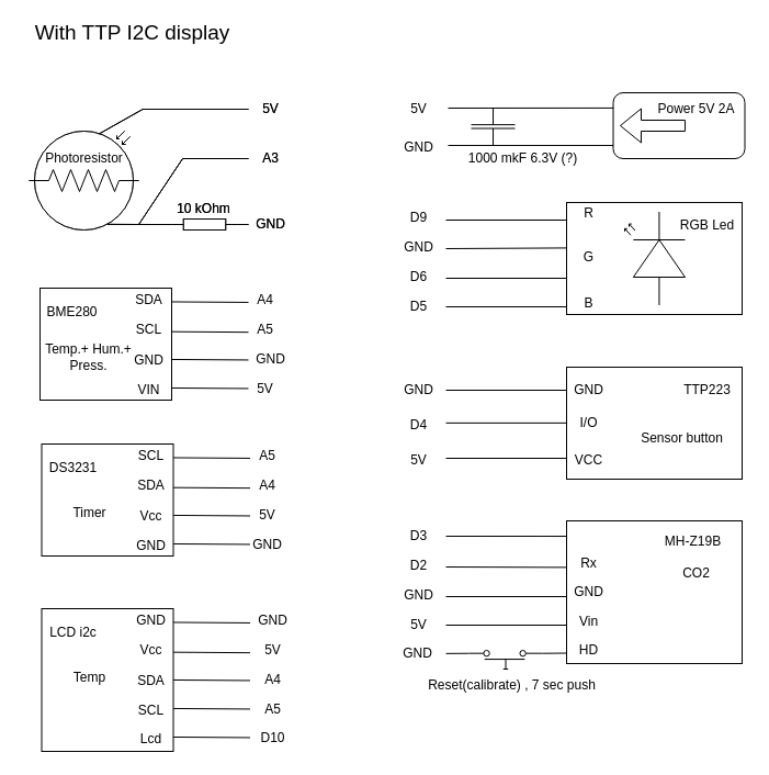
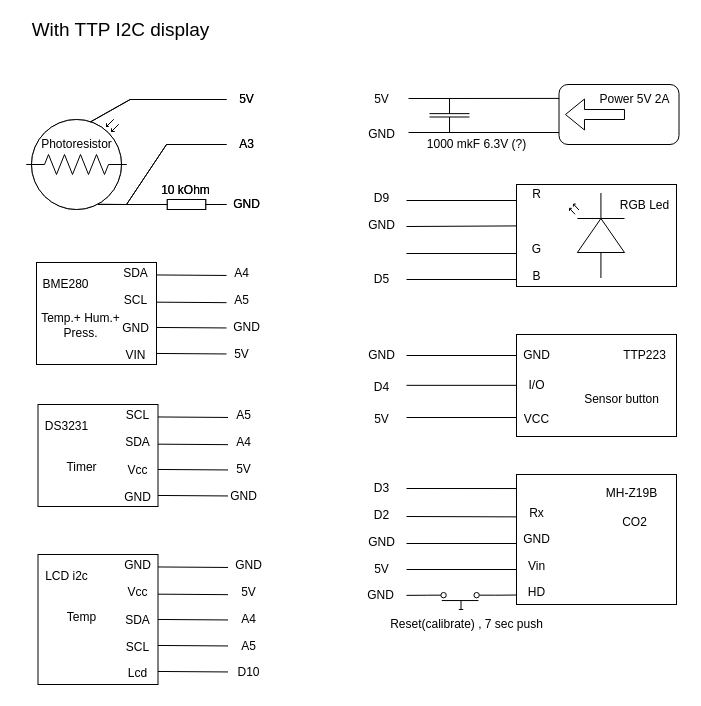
- <mxCell id="65" value="G" style="text;html=1;align=center;verticalAlign=middle;resizable=0;points=[];autosize=1;" parent="54" vertex="1"><mxGeometry x="160" y="40" width="20" height="20" as="geometry" /></mxCell>
+ <mxCell id="65" value="G" style="text;html=1;align=center;verticalAlign=middle;resizable=0;points=[];autosize=1;" parent="54" vertex="1"><mxGeometry x="160" y="55" width="20" height="20" as="geometry" /></mxCell>
- <mxCell id="67" value="D6" style="text;html=1;align=center;verticalAlign=middle;resizable=0;points=[];autosize=1;" parent="54" vertex="1"><mxGeometry y="58" width="30" height="20" as="geometry" /></mxCell>
